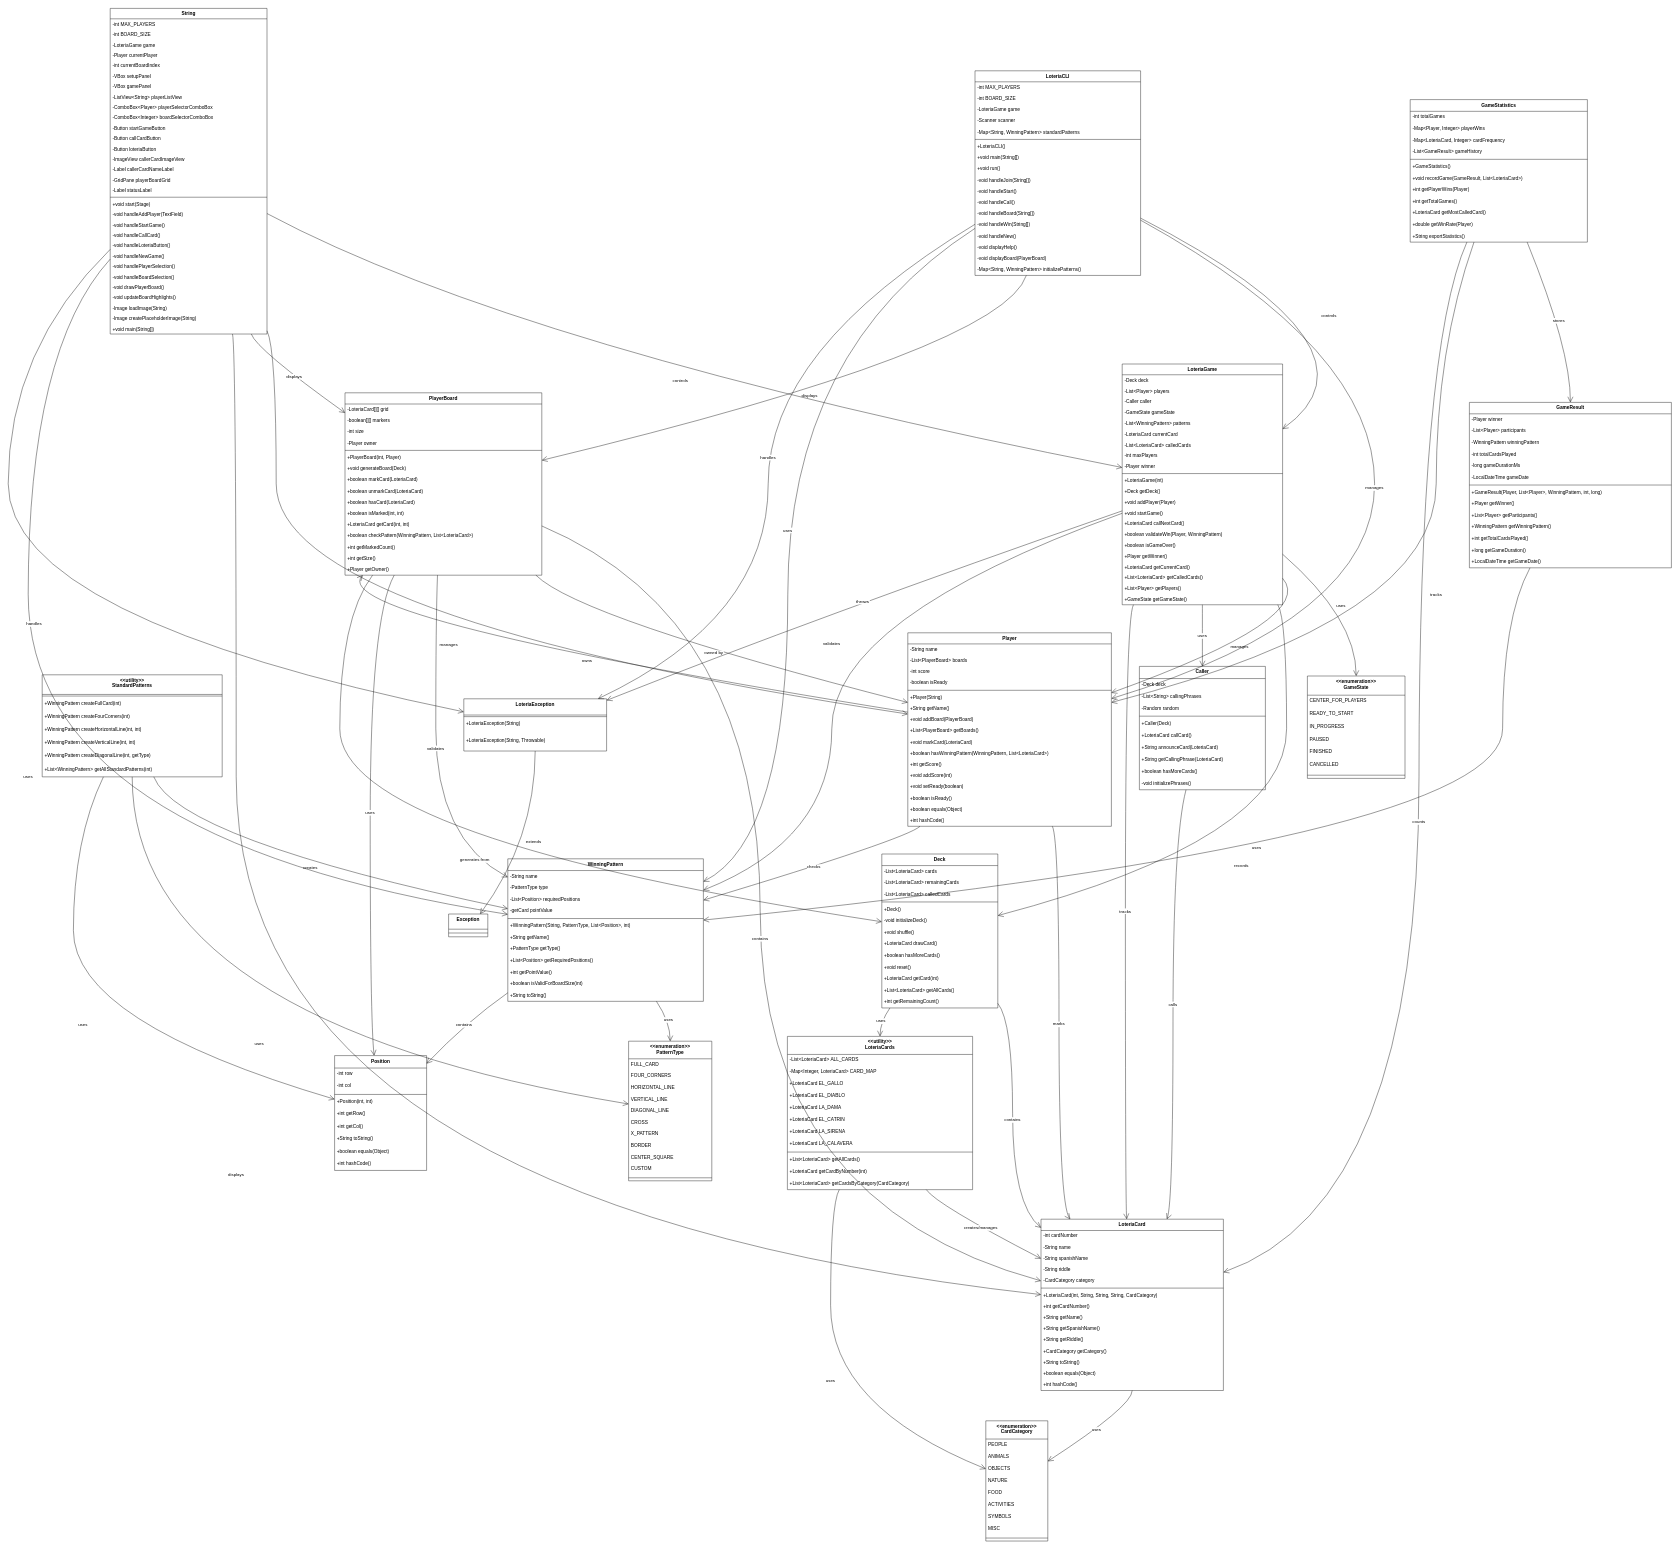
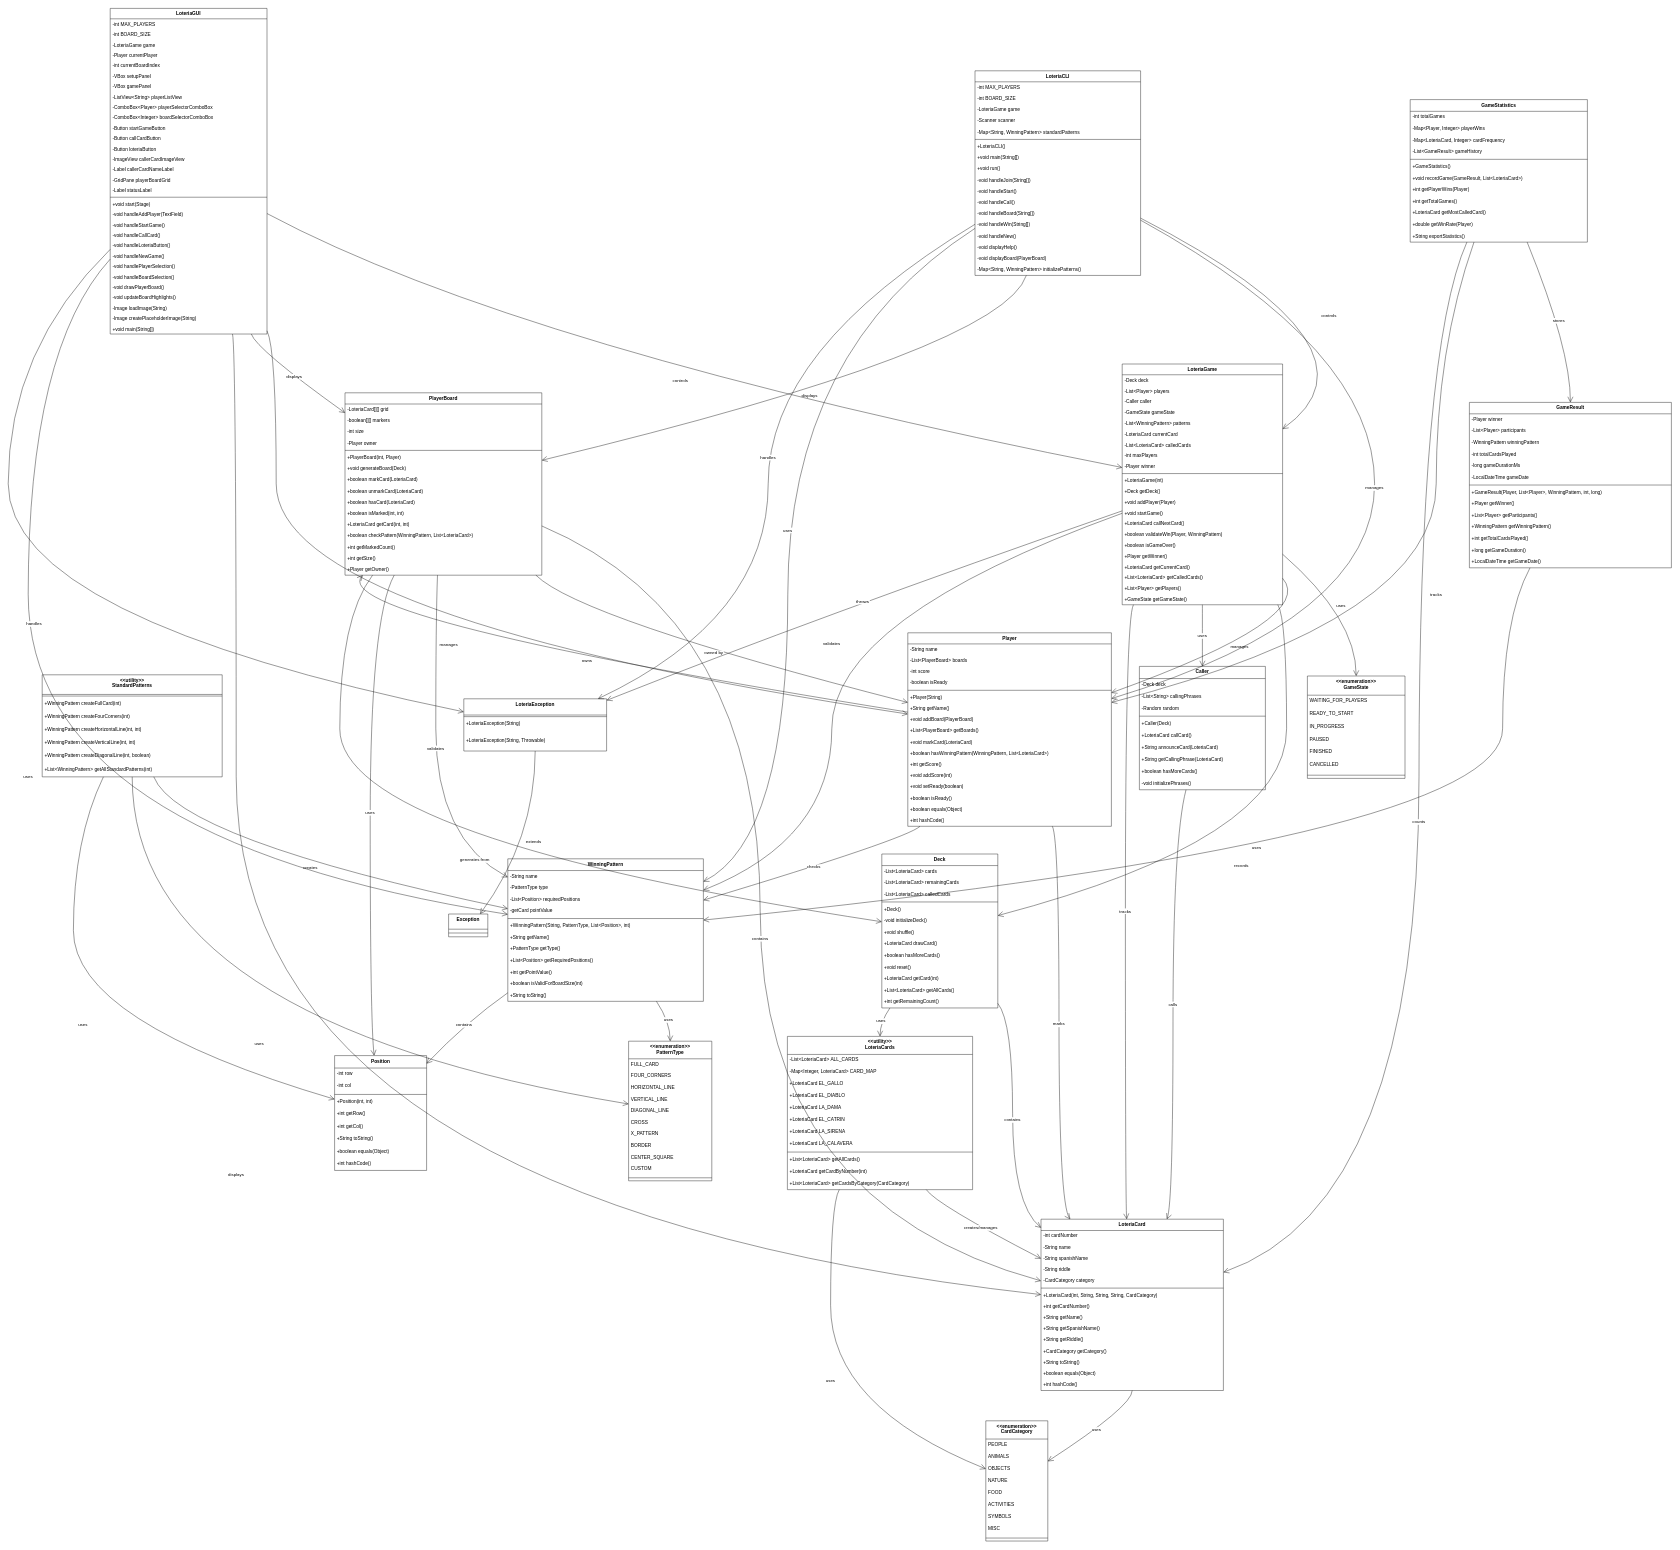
- <mxCell id="226" value="String" style="swimlane;fontStyle=1;align=center;verticalAlign=top;childLayout=stackLayout;horizontal=1;startSize=26.065;horizontalStack=0;resizeParent=1;resizeParentMax=0;resizeLast=0;collapsible=0;marginBottom=0;" vertex="1" parent="1"><mxGeometry x="275" y="20" width="392" height="814.065" as="geometry" /></mxCell>
+ <mxCell id="226" value="LoteriaGUI" style="swimlane;fontStyle=1;align=center;verticalAlign=top;childLayout=stackLayout;horizontal=1;startSize=26.065;horizontalStack=0;resizeParent=1;resizeParentMax=0;resizeLast=0;collapsible=0;marginBottom=0;" vertex="1" parent="1"><mxGeometry x="275" y="20" width="392" height="814.065" as="geometry" /></mxCell>
- <mxCell id="145" value="CENTER_FOR_PLAYERS" style="text;strokeColor=none;fillColor=none;align=left;verticalAlign=top;spacingLeft=4;spacingRight=4;overflow=hidden;rotatable=0;points=[[0,0.5],[1,0.5]];portConstraint=eastwest;" vertex="1" parent="144"><mxGeometry y="48" width="244" height="32" as="geometry" /></mxCell>
+ <mxCell id="145" value="WAITING_FOR_PLAYERS" style="text;strokeColor=none;fillColor=none;align=left;verticalAlign=top;spacingLeft=4;spacingRight=4;overflow=hidden;rotatable=0;points=[[0,0.5],[1,0.5]];portConstraint=eastwest;" vertex="1" parent="144"><mxGeometry y="48" width="244" height="32" as="geometry" /></mxCell>
- <mxCell id="107" value="+WinningPattern createDiagonalLine(int, getType)" style="text;strokeColor=none;fillColor=none;align=left;verticalAlign=top;spacingLeft=4;spacingRight=4;overflow=hidden;rotatable=0;points=[[0,0.5],[1,0.5]];portConstraint=eastwest;" vertex="1" parent="101"><mxGeometry y="189.125" width="450" height="33" as="geometry" /></mxCell>
+ <mxCell id="107" value="+WinningPattern createDiagonalLine(int, boolean)" style="text;strokeColor=none;fillColor=none;align=left;verticalAlign=top;spacingLeft=4;spacingRight=4;overflow=hidden;rotatable=0;points=[[0,0.5],[1,0.5]];portConstraint=eastwest;" vertex="1" parent="101"><mxGeometry y="189.125" width="450" height="33" as="geometry" /></mxCell>
